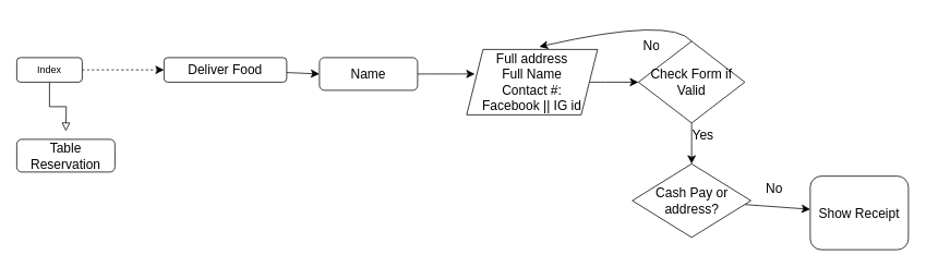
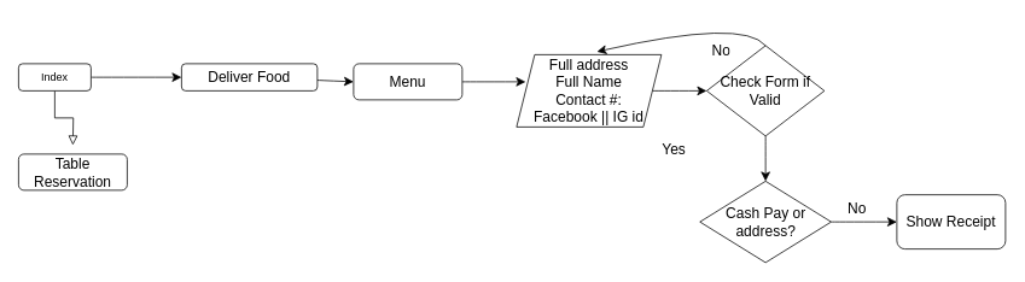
- <mxCell id="3" style="edgeStyle=none;curved=1;rounded=0;orthogonalLoop=1;jettySize=auto;html=1;entryX=0;entryY=0.5;entryDx=0;entryDy=0;fontSize=12;startSize=8;endSize=8;dashed=1;" edge="1" parent="1" source="4" target="7"><mxGeometry relative="1" as="geometry" /></mxCell>
+ <mxCell id="3" style="edgeStyle=none;curved=1;rounded=0;orthogonalLoop=1;jettySize=auto;html=1;entryX=0;entryY=0.5;entryDx=0;entryDy=0;fontSize=12;startSize=8;endSize=8;" edge="1" parent="1" source="4" target="7"><mxGeometry relative="1" as="geometry" /></mxCell>
- <mxCell id="16" value="Name" style="rounded=1;whiteSpace=wrap;html=1;fontSize=16;" vertex="1" parent="1"><mxGeometry x="390" y="70" width="120" height="40" as="geometry" /></mxCell>
+ <mxCell id="16" value="Menu" style="rounded=1;whiteSpace=wrap;html=1;fontSize=16;" vertex="1" parent="1"><mxGeometry x="390" y="70" width="120" height="40" as="geometry" /></mxCell>
- <mxCell id="12" value="Yes" style="text;strokeColor=none;fillColor=none;align=left;verticalAlign=middle;spacingLeft=4;spacingRight=4;overflow=hidden;points=[[0,0.5],[1,0.5]];portConstraint=eastwest;rotatable=0;whiteSpace=wrap;html=1;fontSize=16;" vertex="1" parent="1"><mxGeometry x="840" y="150" width="40" height="30" as="geometry" /></mxCell>
+ <mxCell id="12" value="Yes" style="text;strokeColor=none;fillColor=none;align=left;verticalAlign=middle;spacingLeft=4;spacingRight=4;overflow=hidden;points=[[0,0.5],[1,0.5]];portConstraint=eastwest;rotatable=0;whiteSpace=wrap;html=1;fontSize=16;" vertex="1" parent="1"><mxGeometry x="725" y="150" width="40" height="30" as="geometry" /></mxCell>
- <mxCell id="19" value="Show Receipt" style="rounded=1;whiteSpace=wrap;html=1;fontSize=16;" vertex="1" parent="1"><mxGeometry x="990" y="215" width="120" height="90" as="geometry" /></mxCell>
+ <mxCell id="19" value="Show Receipt" style="rounded=1;whiteSpace=wrap;html=1;fontSize=16;" vertex="1" parent="1"><mxGeometry x="990" y="215" width="120" height="60" as="geometry" /></mxCell>
